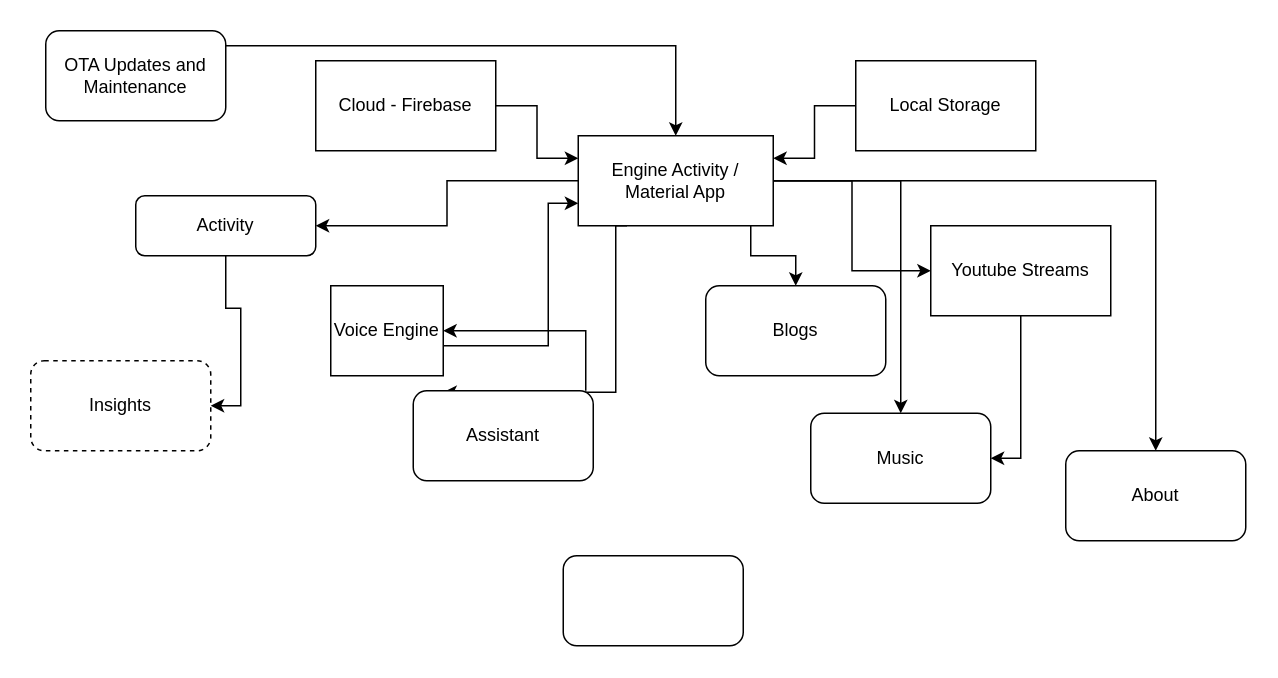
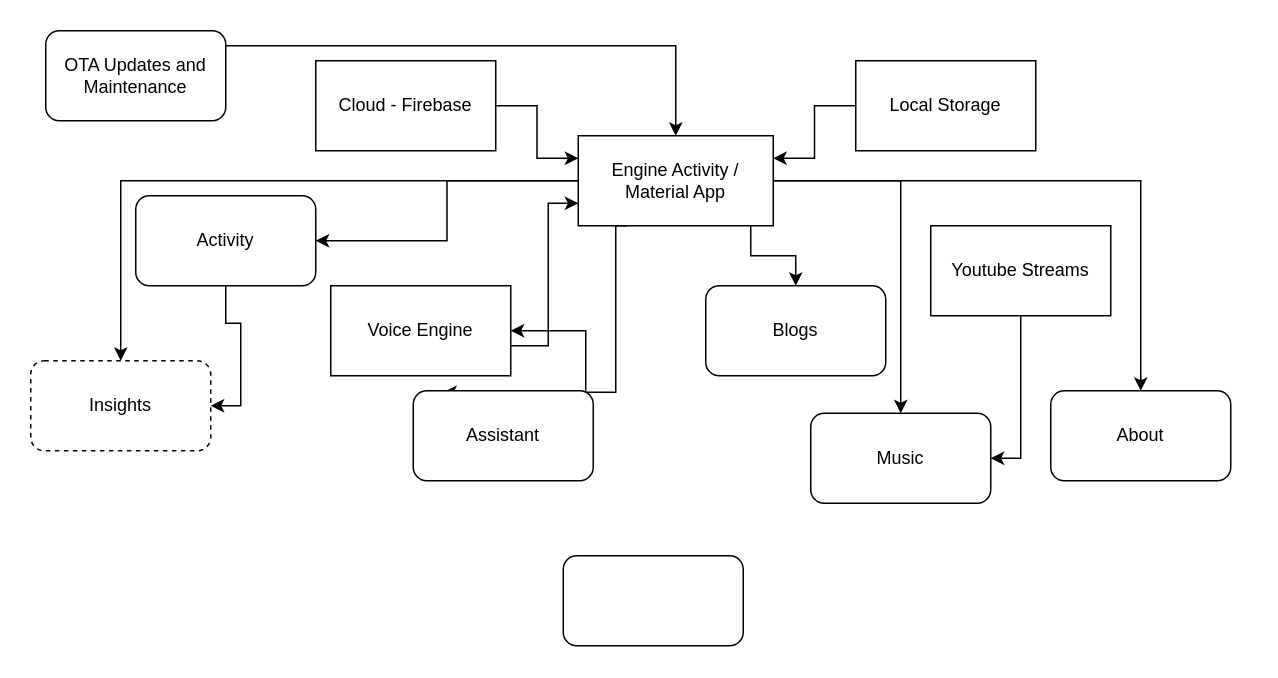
- <mxCell id="16" value="Activity" style="rounded=1;whiteSpace=wrap;html=1;" vertex="1" parent="1"><mxGeometry x="90" y="130" width="120" height="40" as="geometry" /></mxCell>
+ <mxCell id="16" value="Activity" style="rounded=1;whiteSpace=wrap;html=1;" vertex="1" parent="1"><mxGeometry x="90" y="130" width="120" height="60" as="geometry" /></mxCell>
- <mxCell id="2" style="edgeStyle=orthogonalEdgeStyle;rounded=0;orthogonalLoop=1;jettySize=auto;html=1;" edge="1" parent="1" source="8" target="20"><mxGeometry relative="1" as="geometry" /></mxCell>
+ <mxCell id="2" style="edgeStyle=orthogonalEdgeStyle;rounded=0;orthogonalLoop=1;jettySize=auto;html=1;entryX=0.5;entryY=0;entryDx=0;entryDy=0;" edge="1" parent="1" source="8" target="9"><mxGeometry relative="1" as="geometry" /></mxCell>
- <mxCell id="24" value="Voice Engine" style="rounded=0;whiteSpace=wrap;html=1;" vertex="1" parent="1"><mxGeometry x="220" y="190" width="75" height="60" as="geometry" /></mxCell>
+ <mxCell id="24" value="Voice Engine" style="rounded=0;whiteSpace=wrap;html=1;" vertex="1" parent="1"><mxGeometry x="220" y="190" width="120" height="60" as="geometry" /></mxCell>
- <mxCell id="12" value="About" style="rounded=1;whiteSpace=wrap;html=1;" vertex="1" parent="1"><mxGeometry x="710" y="300" width="120" height="60" as="geometry" /></mxCell>
+ <mxCell id="12" value="About" style="rounded=1;whiteSpace=wrap;html=1;" vertex="1" parent="1"><mxGeometry x="700" y="260" width="120" height="60" as="geometry" /></mxCell>
